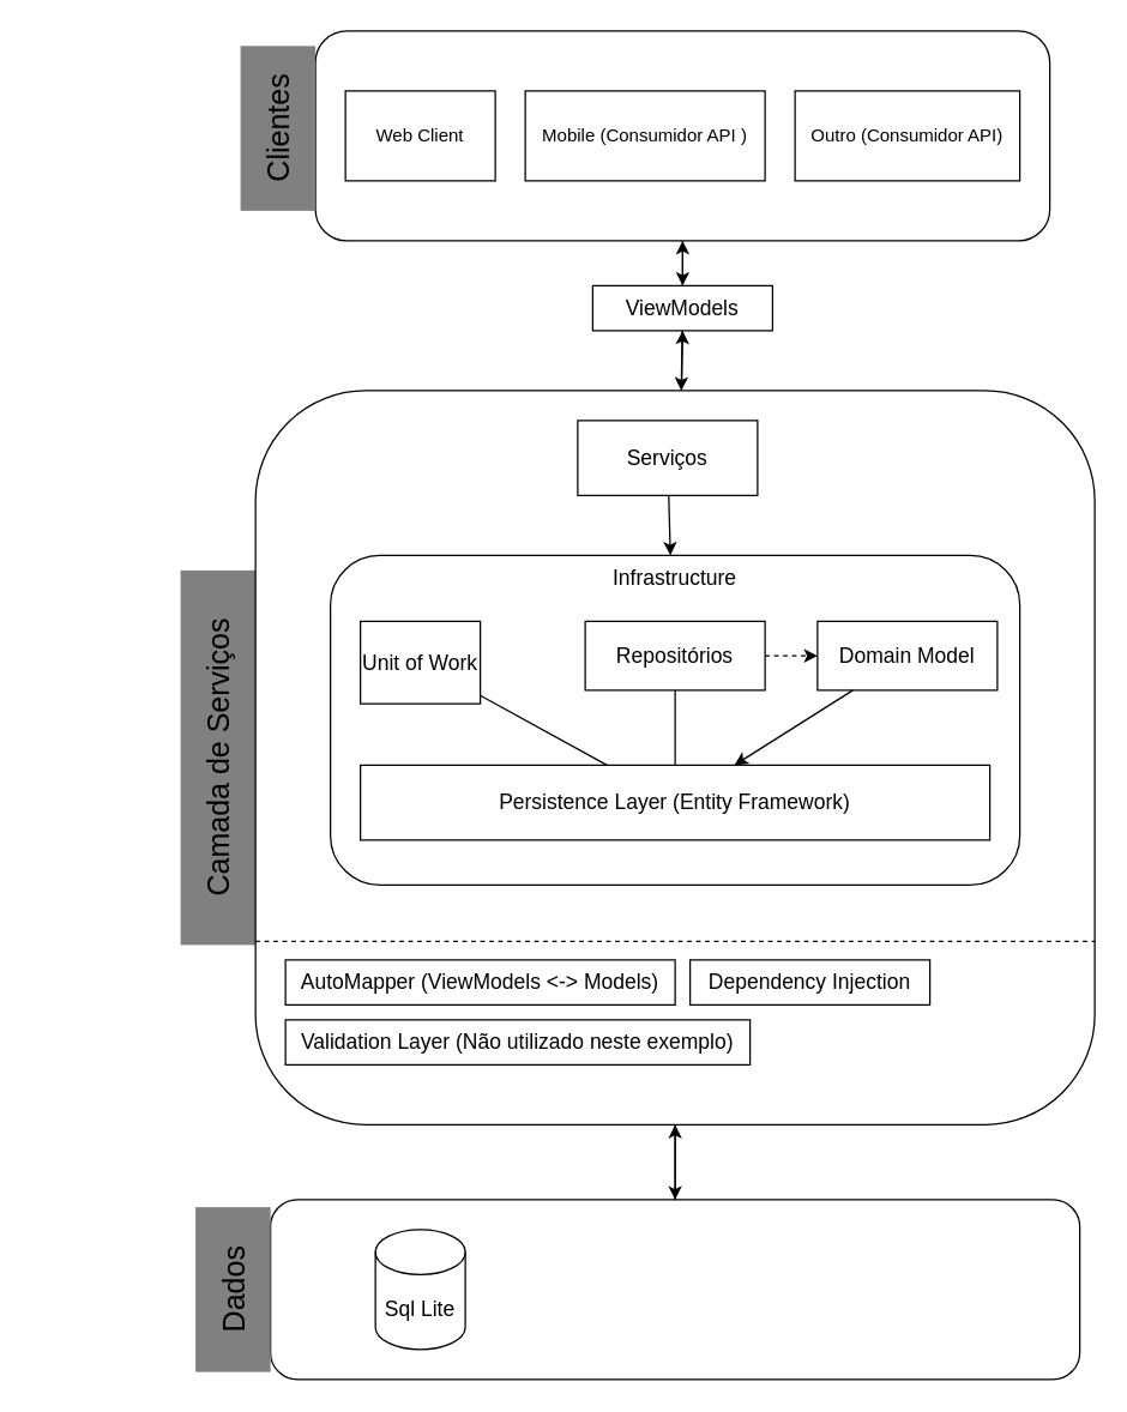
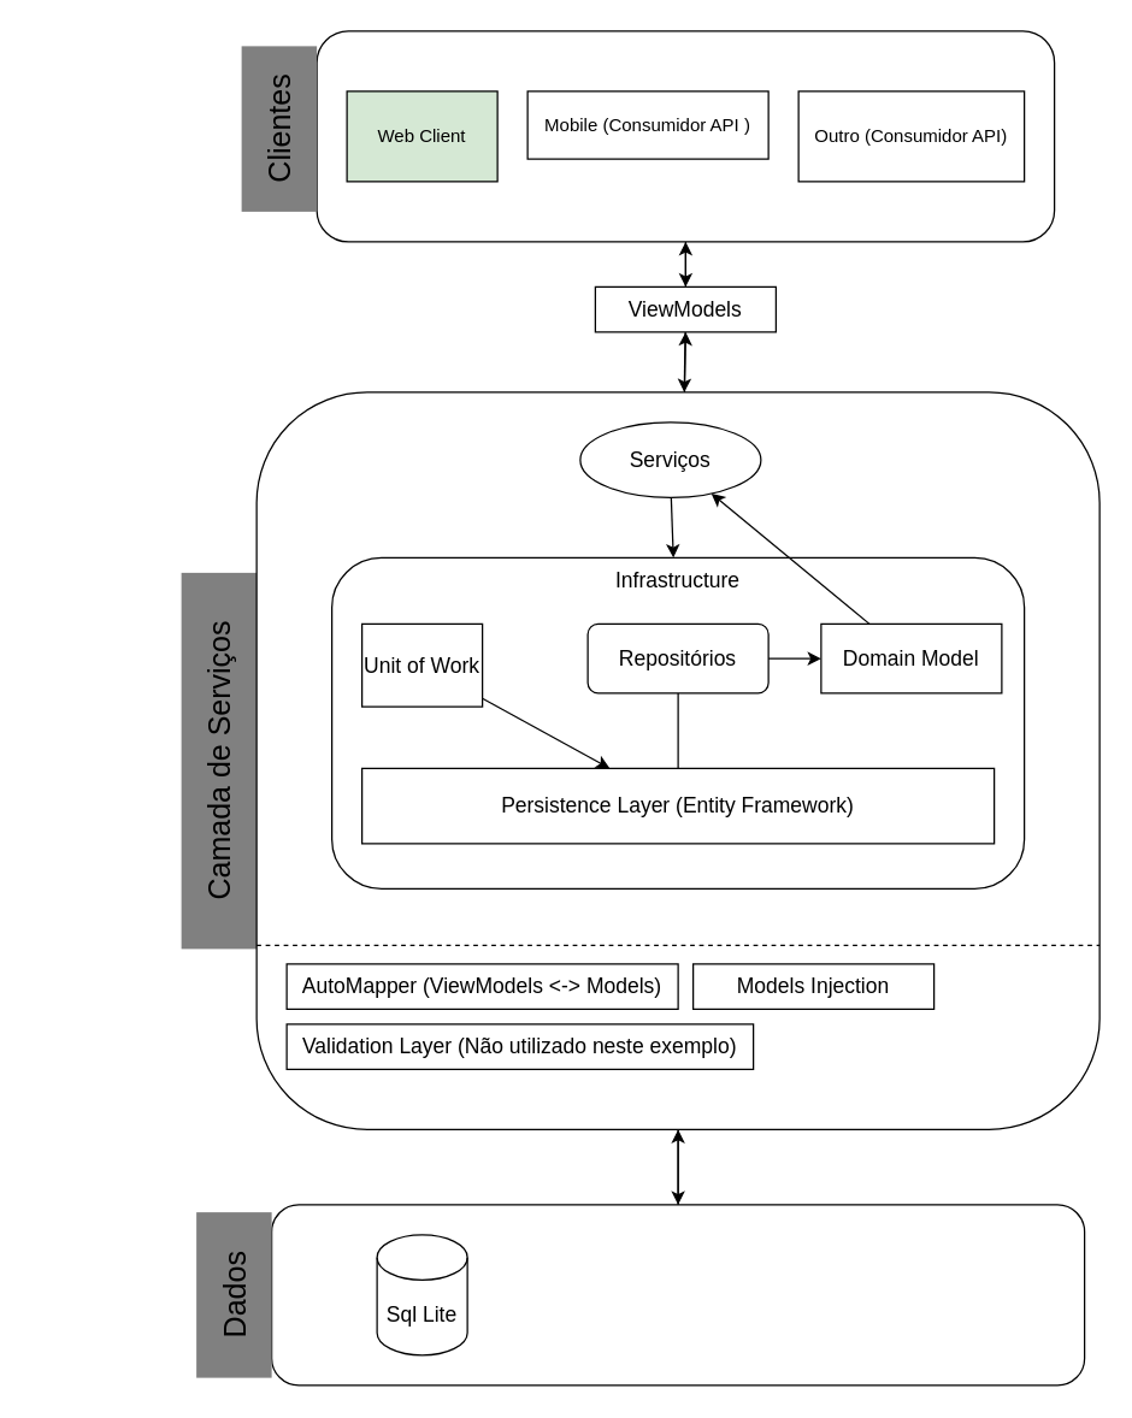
- <mxCell id="5" value="Web Client" style="rounded=0;whiteSpace=wrap;html=1;" vertex="1" parent="1"><mxGeometry x="230" y="60" width="100" height="60" as="geometry" /></mxCell>
+ <mxCell id="5" value="Web Client" style="rounded=0;whiteSpace=wrap;html=1;fillColor=#d5e8d4;" vertex="1" parent="1"><mxGeometry x="230" y="60" width="100" height="60" as="geometry" /></mxCell>
- <mxCell id="6" value="Mobile (Consumidor API )" style="rounded=0;whiteSpace=wrap;html=1;" vertex="1" parent="1"><mxGeometry x="350" y="60" width="160" height="60" as="geometry" /></mxCell>
+ <mxCell id="6" value="Mobile (Consumidor API )" style="rounded=0;whiteSpace=wrap;html=1;" vertex="1" parent="1"><mxGeometry x="350" y="60" width="160" height="45" as="geometry" /></mxCell>
- <mxCell id="17" value="Serviços" style="rounded=0;whiteSpace=wrap;html=1;fillStyle=solid;strokeWidth=1;fontSize=14;fillColor=none;" vertex="1" parent="1"><mxGeometry x="385" y="280" width="120" height="50" as="geometry" /></mxCell>
+ <mxCell id="17" value="Serviços" style="ellipse;whiteSpace=wrap;html=1;fillStyle=solid;strokeWidth=1;fontSize=14;fillColor=none;" vertex="1" parent="1"><mxGeometry x="385" y="280" width="120" height="50" as="geometry" /></mxCell>
- <mxCell id="19" value="Repositórios" style="rounded=0;whiteSpace=wrap;html=1;fillStyle=solid;strokeWidth=1;fontSize=14;fillColor=none;" vertex="1" parent="1"><mxGeometry x="390" y="414" width="120" height="46" as="geometry" /></mxCell>
+ <mxCell id="19" value="Repositórios" style="whiteSpace=wrap;html=1;fillStyle=solid;strokeWidth=1;fontSize=14;fillColor=none;rounded=1;" vertex="1" parent="1"><mxGeometry x="390" y="414" width="120" height="46" as="geometry" /></mxCell>
- <mxCell id="25" style="edgeStyle=none;html=1;entryX=0;entryY=0.5;entryDx=0;entryDy=0;fontSize=14;dashed=1;" edge="1" parent="1" source="19" target="24"><mxGeometry relative="1" as="geometry" /></mxCell>
+ <mxCell id="25" style="edgeStyle=none;html=1;entryX=0;entryY=0.5;entryDx=0;entryDy=0;fontSize=14;" edge="1" parent="1" source="19" target="24"><mxGeometry relative="1" as="geometry" /></mxCell>
- <mxCell id="23" style="edgeStyle=none;html=1;fontSize=14;" edge="1" parent="1" source="24" target="22"><mxGeometry relative="1" as="geometry" /></mxCell>
+ <mxCell id="23" style="edgeStyle=none;html=1;fontSize=14;" edge="1" parent="1" source="24" target="17"><mxGeometry relative="1" as="geometry" /></mxCell>
- <mxCell id="20" style="edgeStyle=none;html=1;fontSize=14;endArrow=none;" edge="1" parent="1" source="21" target="22"><mxGeometry relative="1" as="geometry" /></mxCell>
+ <mxCell id="20" style="edgeStyle=none;html=1;fontSize=14;" edge="1" parent="1" source="21" target="22"><mxGeometry relative="1" as="geometry" /></mxCell>
- <mxCell id="28" value="Dependency Injection" style="rounded=0;whiteSpace=wrap;html=1;fillStyle=solid;strokeWidth=1;fontSize=14;fillColor=default;" vertex="1" parent="1"><mxGeometry x="460" y="640" width="160" height="30" as="geometry" /></mxCell>
+ <mxCell id="28" value="Models Injection" style="rounded=0;whiteSpace=wrap;html=1;fillStyle=solid;strokeWidth=1;fontSize=14;fillColor=default;" vertex="1" parent="1"><mxGeometry x="460" y="640" width="160" height="30" as="geometry" /></mxCell>
